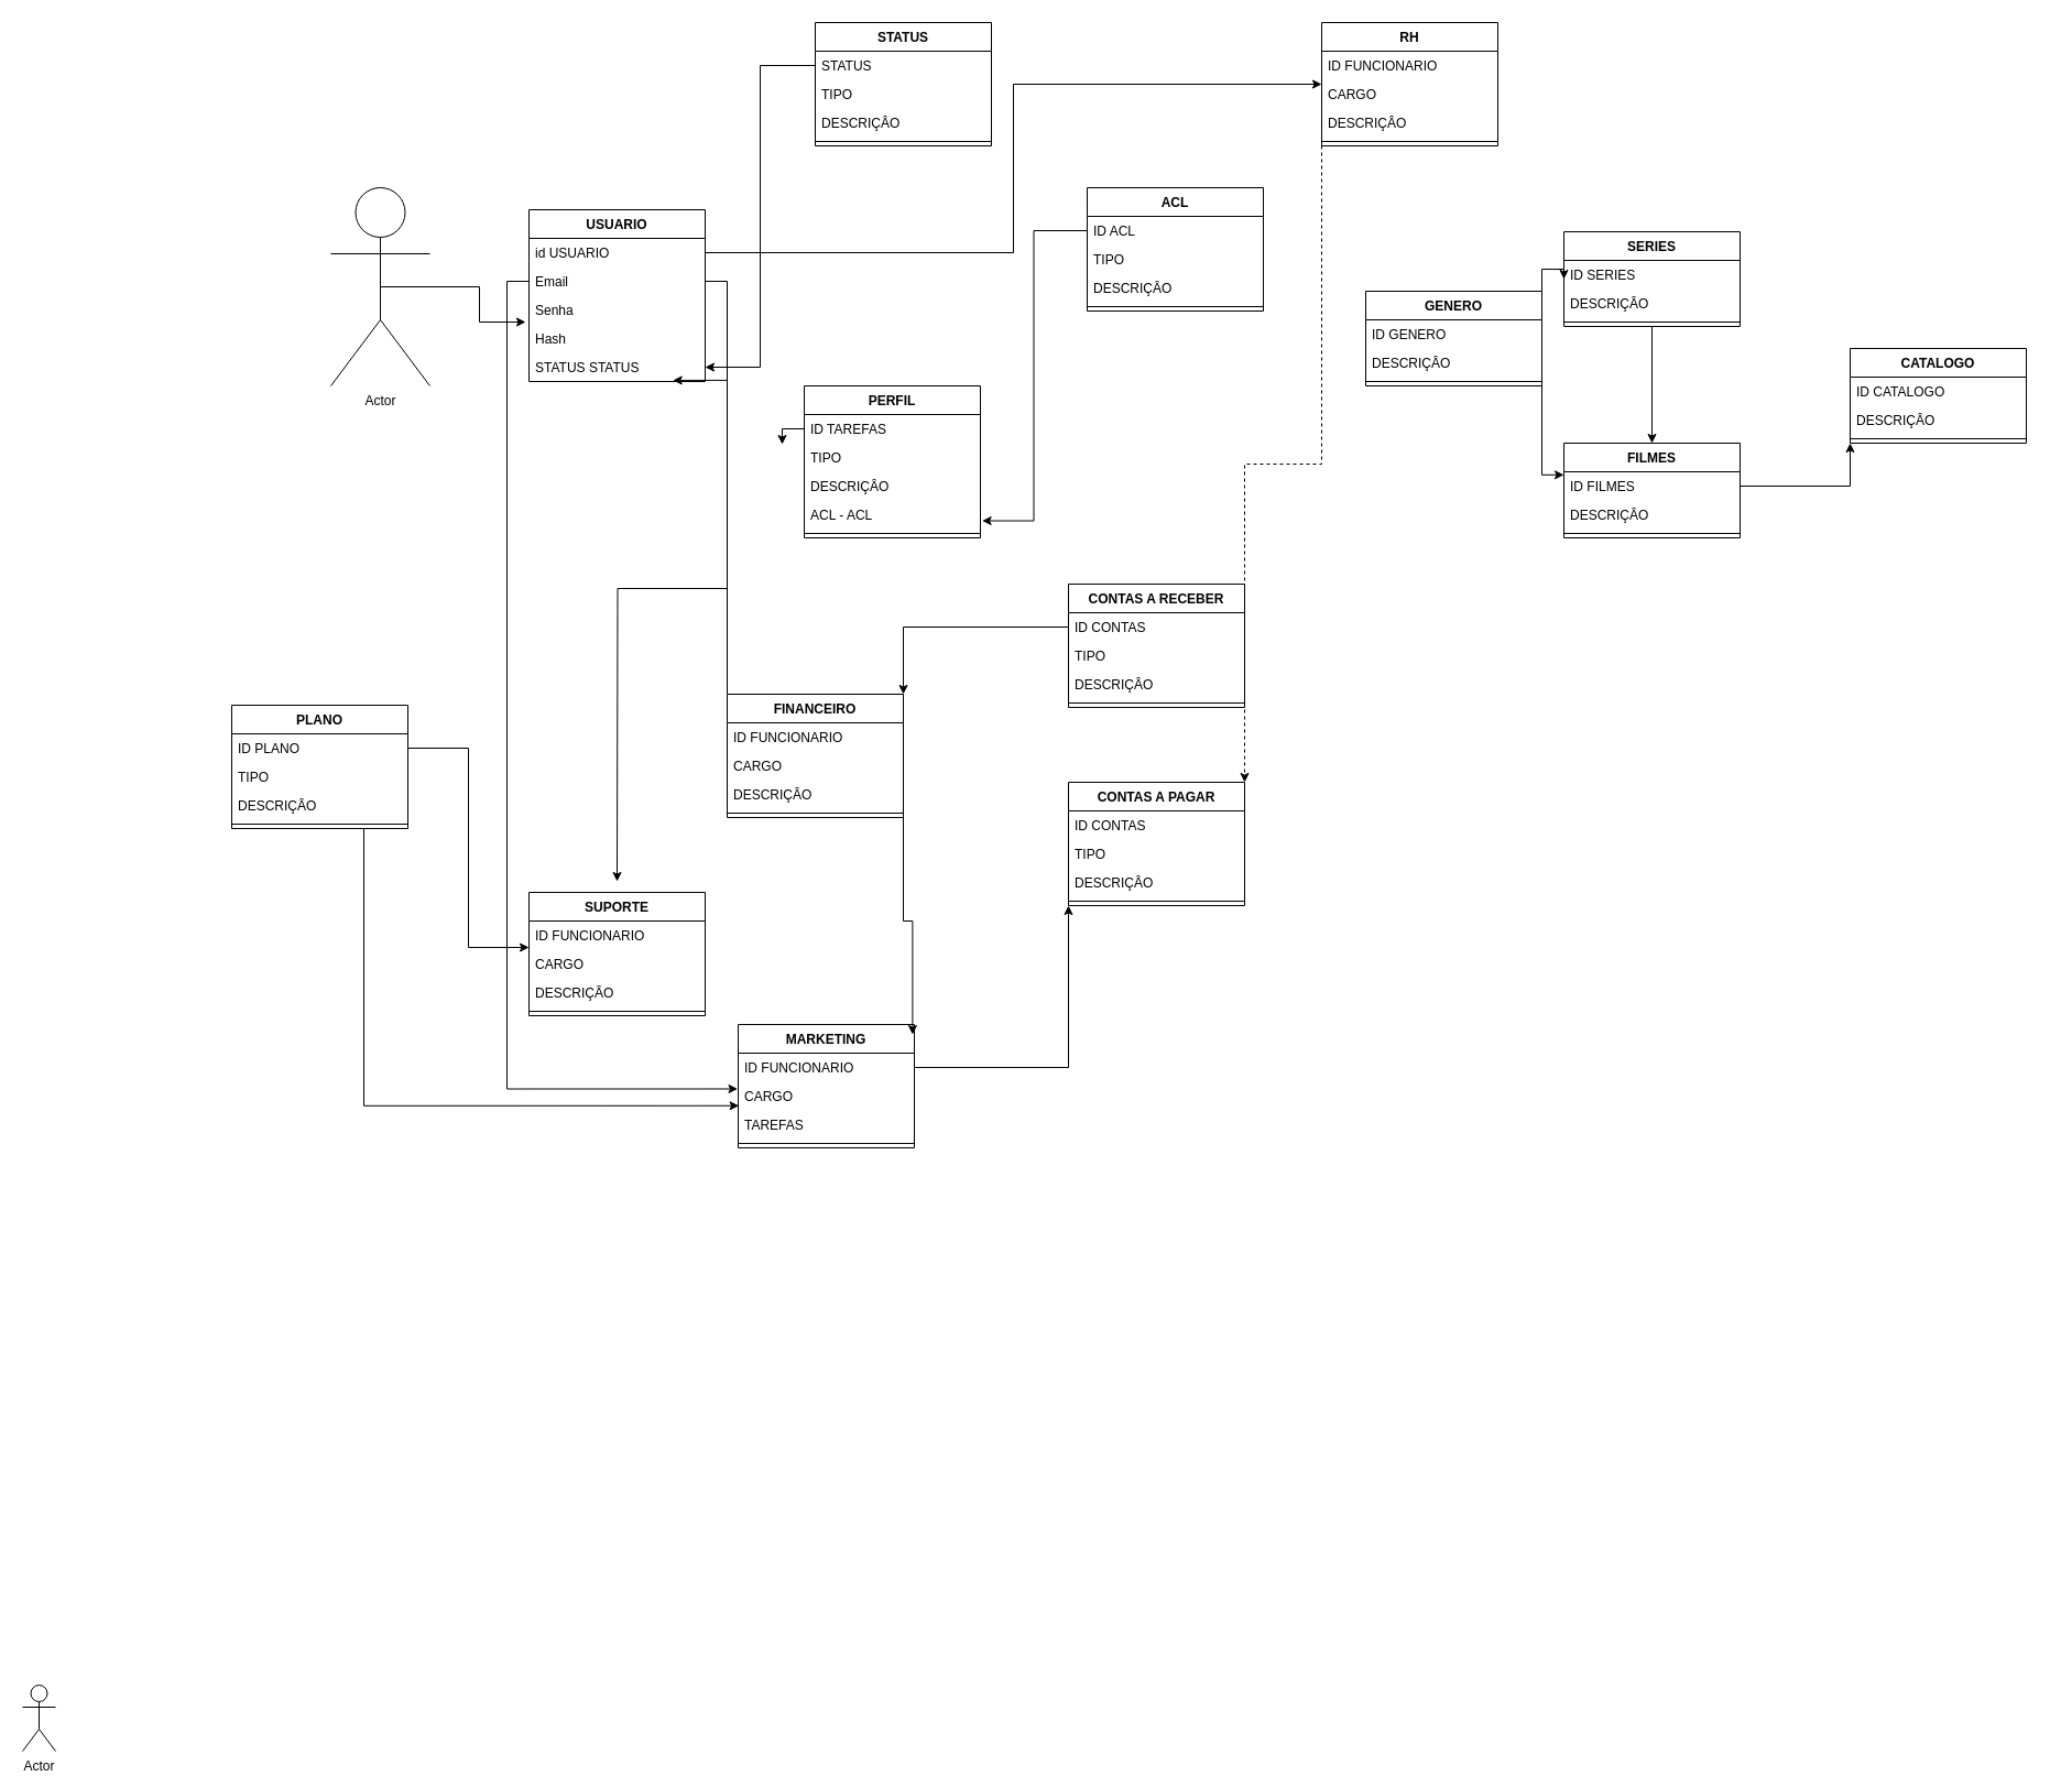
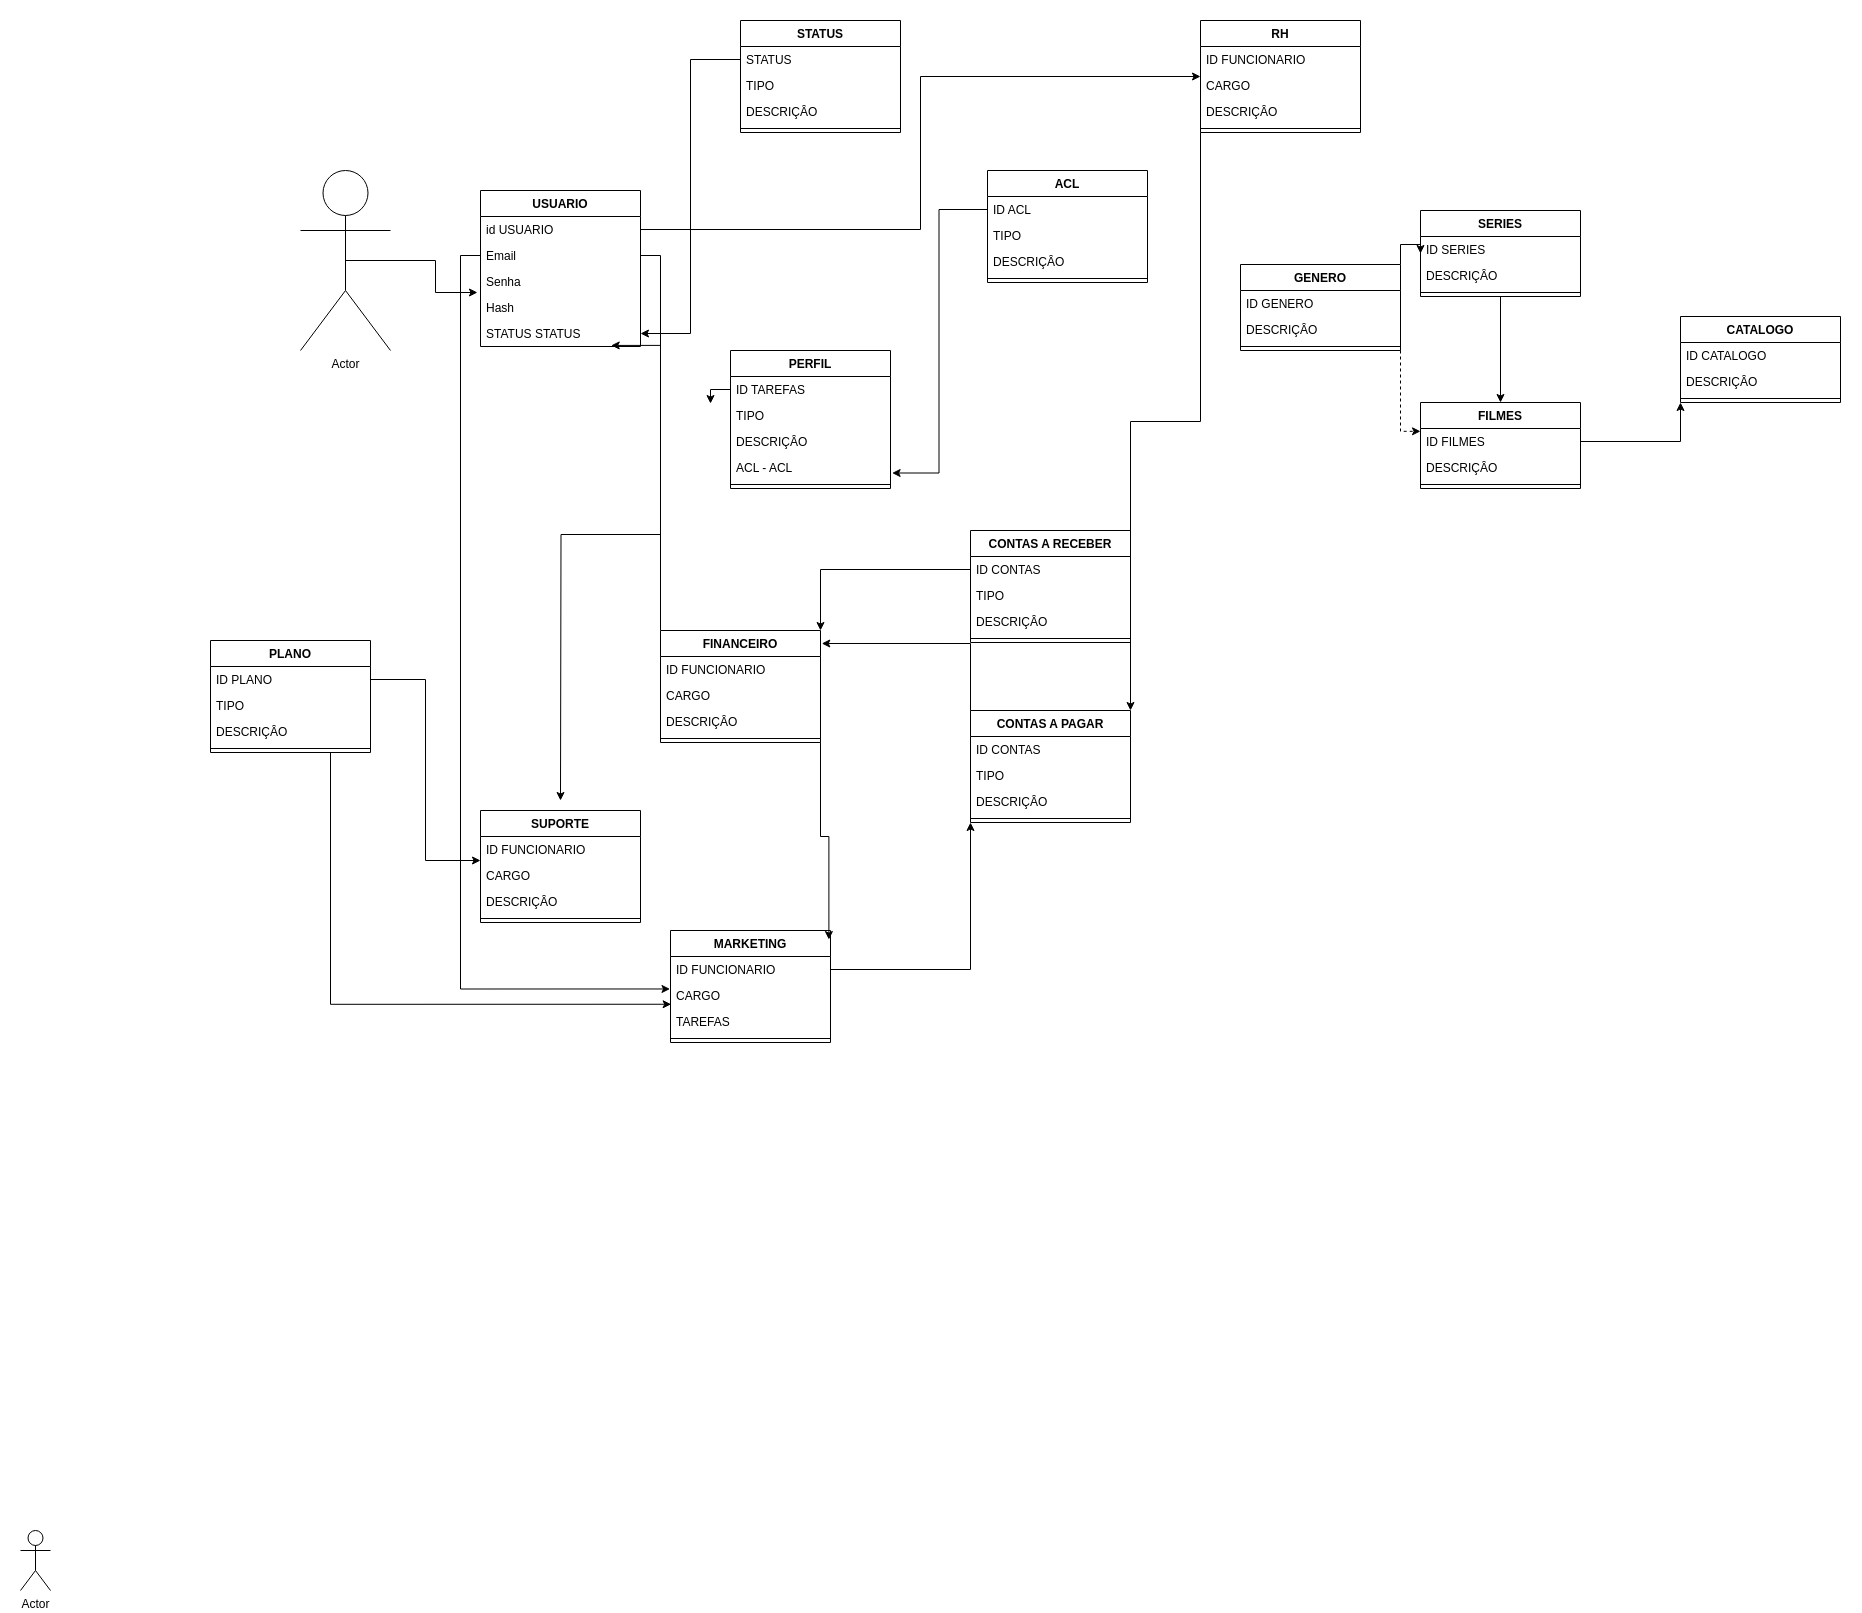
- <mxCell id="36" style="edgeStyle=orthogonalEdgeStyle;rounded=0;orthogonalLoop=1;jettySize=auto;html=1;exitX=0;exitY=1;exitDx=0;exitDy=0;entryX=1;entryY=0;entryDx=0;entryDy=0;dashed=1;" parent="1" source="37" target="63" edge="1"><mxGeometry relative="1" as="geometry" /></mxCell>
+ <mxCell id="36" style="edgeStyle=orthogonalEdgeStyle;rounded=0;orthogonalLoop=1;jettySize=auto;html=1;exitX=0;exitY=1;exitDx=0;exitDy=0;entryX=1;entryY=0;entryDx=0;entryDy=0;" parent="1" source="37" target="63" edge="1"><mxGeometry relative="1" as="geometry" /></mxCell>
- <mxCell id="90" style="edgeStyle=orthogonalEdgeStyle;rounded=0;orthogonalLoop=1;jettySize=auto;html=1;exitX=1;exitY=1;exitDx=0;exitDy=0;entryX=0;entryY=0.109;entryDx=0;entryDy=0;entryPerimeter=0;" parent="1" source="43" target="69" edge="1"><mxGeometry relative="1" as="geometry" /></mxCell>
+ <mxCell id="90" style="edgeStyle=orthogonalEdgeStyle;rounded=0;orthogonalLoop=1;jettySize=auto;html=1;exitX=1;exitY=1;exitDx=0;exitDy=0;entryX=0;entryY=0.109;entryDx=0;entryDy=0;entryPerimeter=0;dashed=1;" parent="1" source="43" target="69" edge="1"><mxGeometry relative="1" as="geometry" /></mxCell>
+ <mxCell id="87" style="edgeStyle=orthogonalEdgeStyle;rounded=0;orthogonalLoop=1;jettySize=auto;html=1;exitX=0;exitY=0;exitDx=0;exitDy=0;entryX=1.008;entryY=0.116;entryDx=0;entryDy=0;entryPerimeter=0;" parent="1" source="63" target="31" edge="1"><mxGeometry relative="1" as="geometry" /></mxCell>
